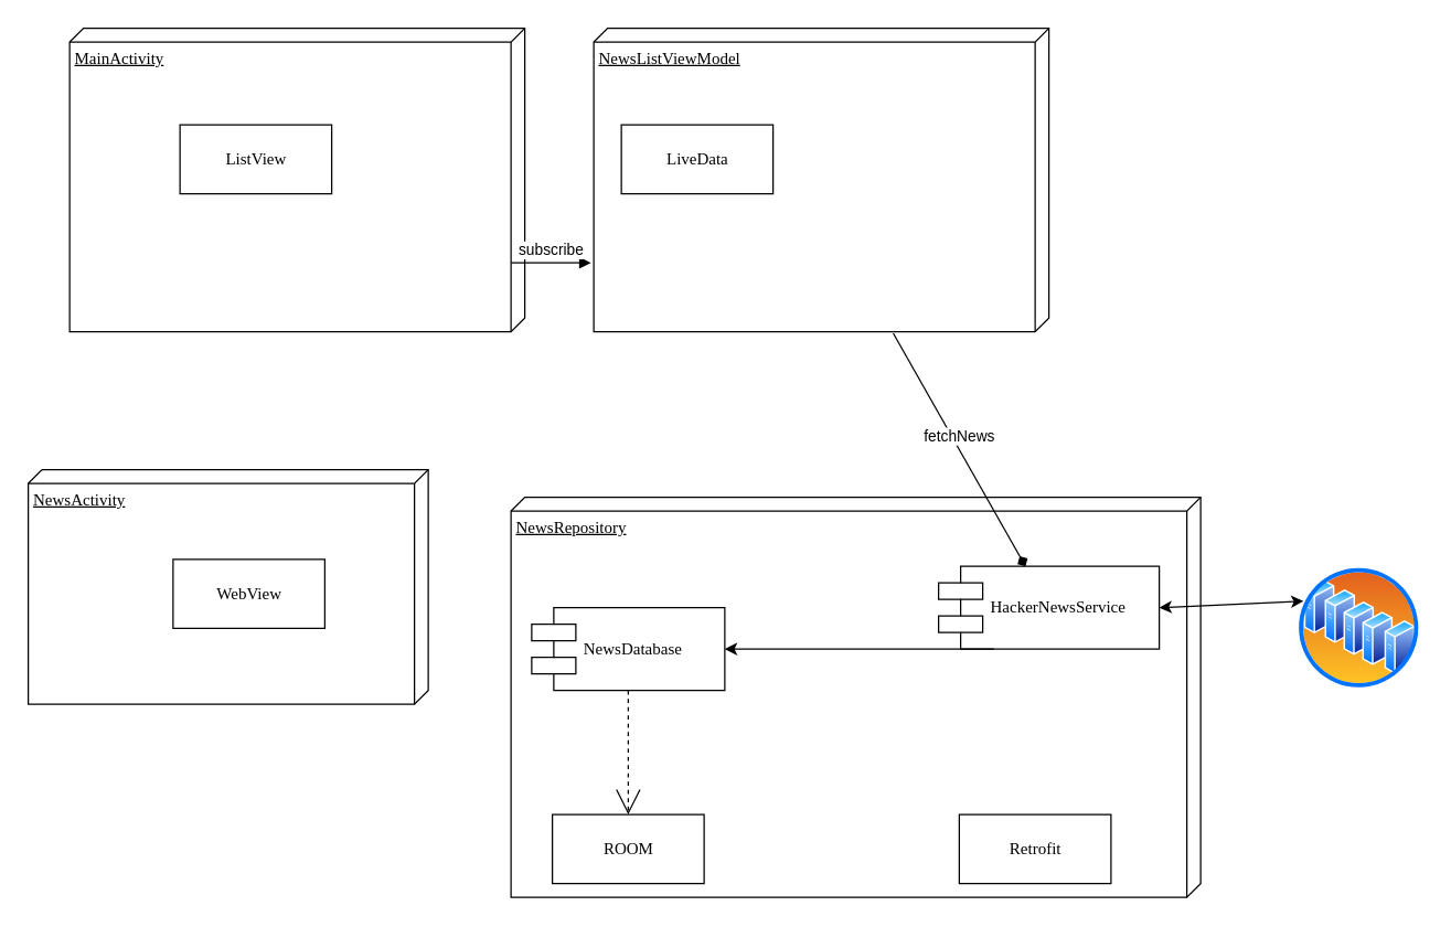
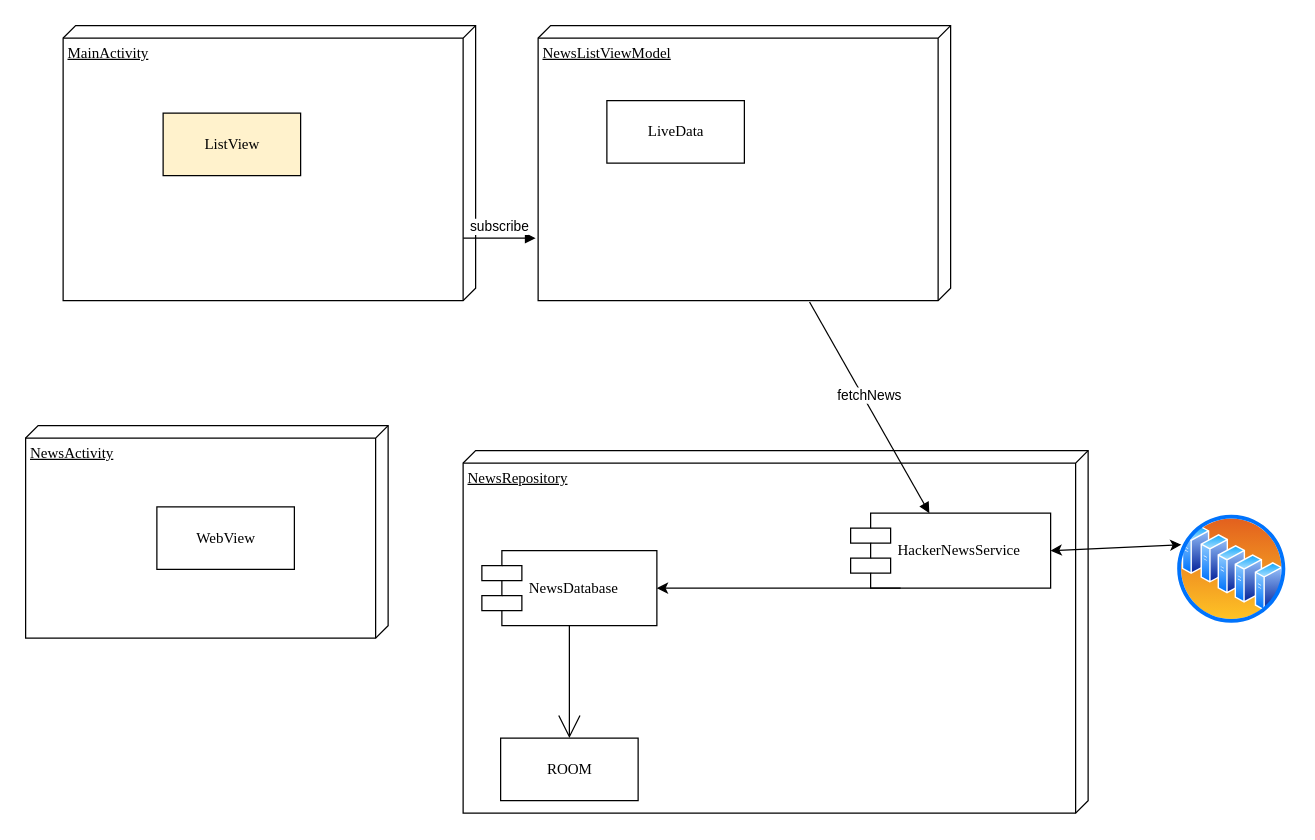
- <mxCell id="5" value="ListView" style="html=1;rounded=0;shadow=0;comic=0;labelBackgroundColor=none;strokeWidth=1;fontFamily=Verdana;fontSize=12;align=center;" parent="1" vertex="1"><mxGeometry x="130" y="90" width="110" height="50" as="geometry" /></mxCell>
+ <mxCell id="5" value="ListView" style="html=1;rounded=0;shadow=0;comic=0;labelBackgroundColor=none;strokeWidth=1;fontFamily=Verdana;fontSize=12;align=center;fillColor=#fff2cc;" parent="1" vertex="1"><mxGeometry x="130" y="90" width="110" height="50" as="geometry" /></mxCell>
- <mxCell id="6" value="LiveData&lt;br&gt;" style="html=1;rounded=0;shadow=0;comic=0;labelBackgroundColor=none;strokeWidth=1;fontFamily=Verdana;fontSize=12;align=center;" parent="1" vertex="1"><mxGeometry x="450" y="90" width="110" height="50" as="geometry" /></mxCell>
+ <mxCell id="6" value="LiveData&lt;br&gt;" style="html=1;rounded=0;shadow=0;comic=0;labelBackgroundColor=none;strokeWidth=1;fontFamily=Verdana;fontSize=12;align=center;" parent="1" vertex="1"><mxGeometry x="485" y="80" width="110" height="50" as="geometry" /></mxCell>
- <mxCell id="15" value="fetchNews" style="html=1;verticalAlign=bottom;endArrow=diamond;exitX=1.005;exitY=0.342;exitDx=0;exitDy=0;exitPerimeter=0;" parent="1" source="3" target="8" edge="1"><mxGeometry width="80" relative="1" as="geometry"><mxPoint x="510" y="310" as="sourcePoint" /><mxPoint x="590" y="310" as="targetPoint" /></mxGeometry></mxCell>
+ <mxCell id="15" value="fetchNews" style="html=1;verticalAlign=bottom;endArrow=block;exitX=1.005;exitY=0.342;exitDx=0;exitDy=0;exitPerimeter=0;" parent="1" source="3" target="8" edge="1"><mxGeometry width="80" relative="1" as="geometry"><mxPoint x="510" y="310" as="sourcePoint" /><mxPoint x="590" y="310" as="targetPoint" /></mxGeometry></mxCell>
- <mxCell id="11" style="edgeStyle=orthogonalEdgeStyle;rounded=0;html=1;dashed=1;labelBackgroundColor=none;startArrow=none;startFill=0;startSize=8;endArrow=open;endFill=0;endSize=16;fontFamily=Verdana;fontSize=12;exitX=0.5;exitY=1;exitDx=0;exitDy=0;entryX=0.5;entryY=0;entryDx=0;entryDy=0;" parent="1" source="7" target="10" edge="1"><mxGeometry relative="1" as="geometry"><mxPoint x="450" y="570" as="sourcePoint" /><mxPoint x="490" y="570" as="targetPoint" /></mxGeometry></mxCell>
+ <mxCell id="11" style="edgeStyle=orthogonalEdgeStyle;rounded=0;html=1;dashed=0;labelBackgroundColor=none;startArrow=none;startFill=0;startSize=8;endArrow=open;endFill=0;endSize=16;fontFamily=Verdana;fontSize=12;exitX=0.5;exitY=1;exitDx=0;exitDy=0;entryX=0.5;entryY=0;entryDx=0;entryDy=0;" parent="1" source="7" target="10" edge="1"><mxGeometry relative="1" as="geometry"><mxPoint x="450" y="570" as="sourcePoint" /><mxPoint x="490" y="570" as="targetPoint" /></mxGeometry></mxCell>
- <mxCell id="12" value="Retrofit" style="html=1;rounded=0;shadow=0;comic=0;labelBackgroundColor=none;strokeWidth=1;fontFamily=Verdana;fontSize=12;align=center;" parent="1" vertex="1"><mxGeometry x="695" y="590" width="110" height="50" as="geometry" /></mxCell>
